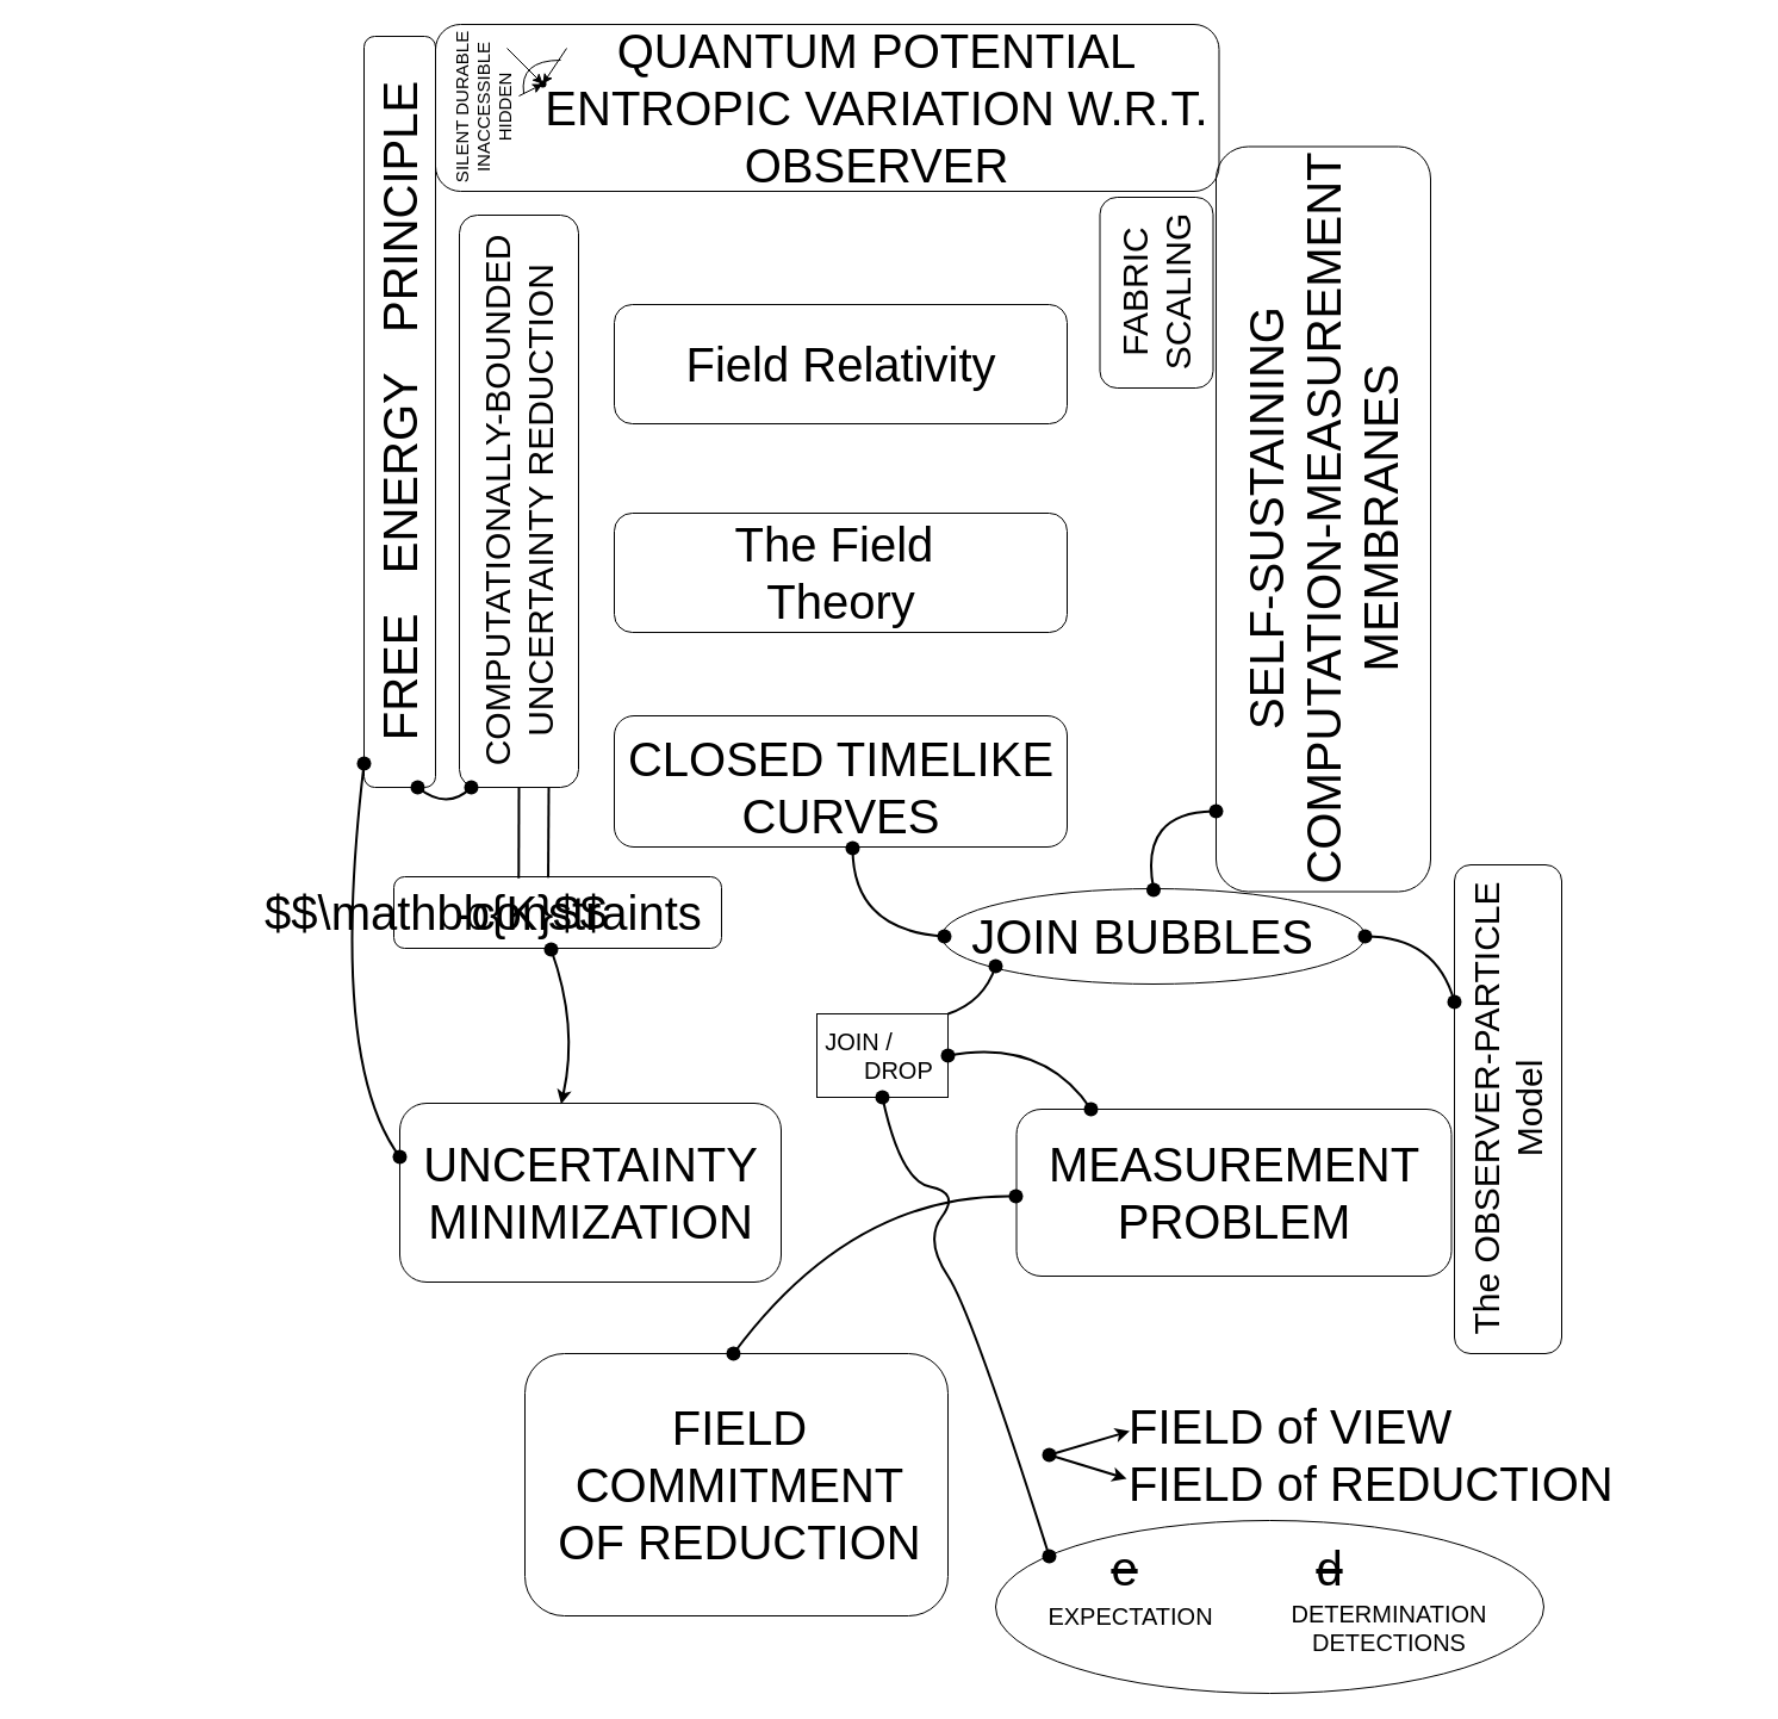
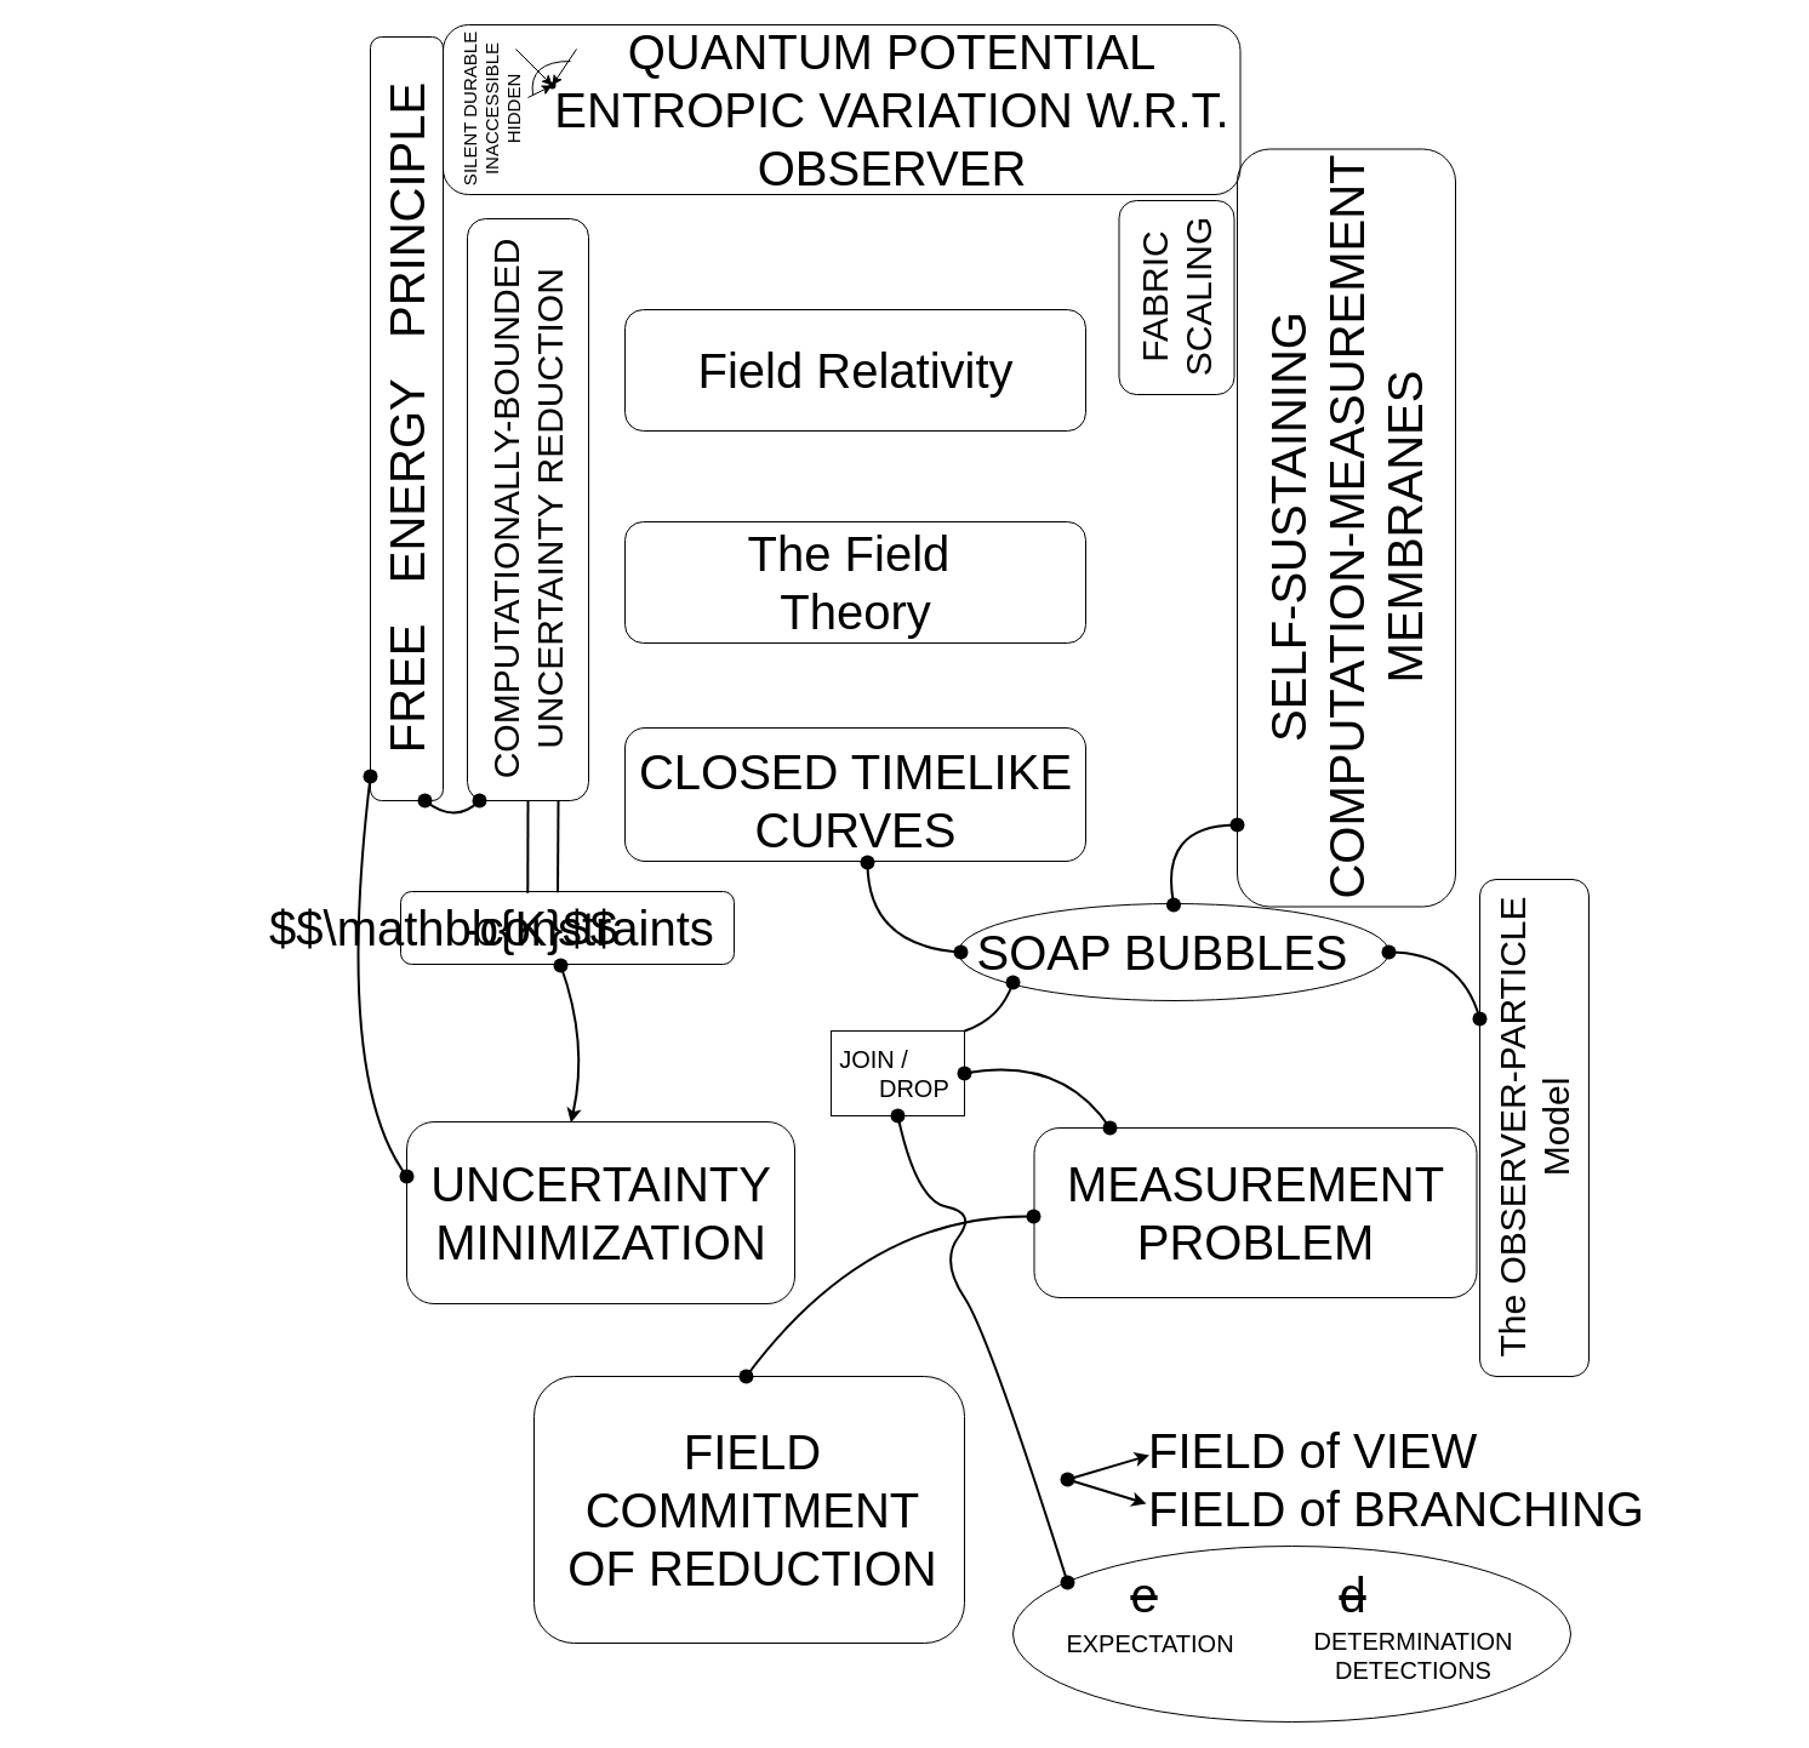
- <mxCell id="27" value="JOIN BUBBLES" style="text;html=1;align=center;verticalAlign=middle;resizable=0;points=[];autosize=1;strokeColor=none;fillColor=none;fontSize=40;" vertex="1" parent="1"><mxGeometry x="797.5" y="760" width="320" height="50" as="geometry" /></mxCell>
+ <mxCell id="27" value="SOAP BUBBLES" style="text;html=1;align=center;verticalAlign=middle;resizable=0;points=[];autosize=1;strokeColor=none;fillColor=none;fontSize=40;" vertex="1" parent="1"><mxGeometry x="797.5" y="760" width="320" height="50" as="geometry" /></mxCell>
- <mxCell id="32" value="&lt;font style=&quot;font-size: 40px&quot;&gt;FIELD of VIEW&lt;br&gt;&lt;div&gt;&lt;span&gt;FIELD of REDUCTION&lt;/span&gt;&lt;/div&gt;&lt;/font&gt;" style="text;html=1;align=left;verticalAlign=middle;resizable=0;points=[];autosize=1;strokeColor=none;fillColor=none;fontSize=30;" vertex="1" parent="1"><mxGeometry x="945" y="1180" width="420" height="80" as="geometry" /></mxCell>
+ <mxCell id="32" value="&lt;font style=&quot;font-size: 40px&quot;&gt;FIELD of VIEW&lt;br&gt;&lt;div&gt;&lt;span&gt;FIELD of BRANCHING&lt;/span&gt;&lt;/div&gt;&lt;/font&gt;" style="text;html=1;align=left;verticalAlign=middle;resizable=0;points=[];autosize=1;strokeColor=none;fillColor=none;fontSize=30;" vertex="1" parent="1"><mxGeometry x="945" y="1180" width="420" height="80" as="geometry" /></mxCell>
